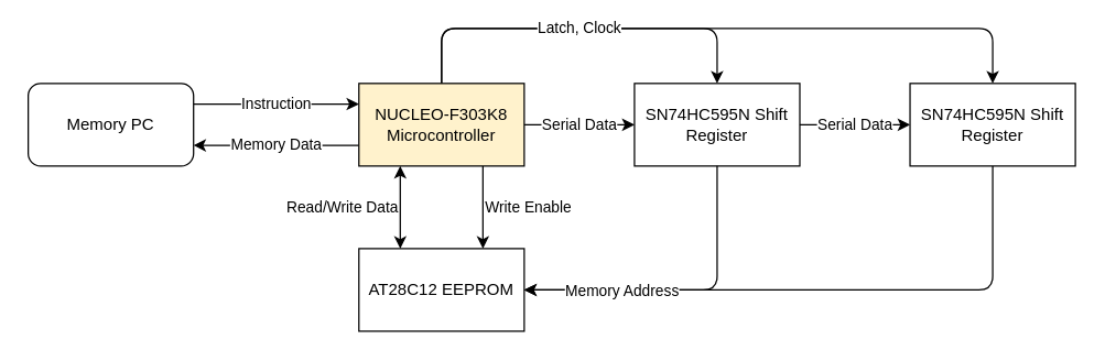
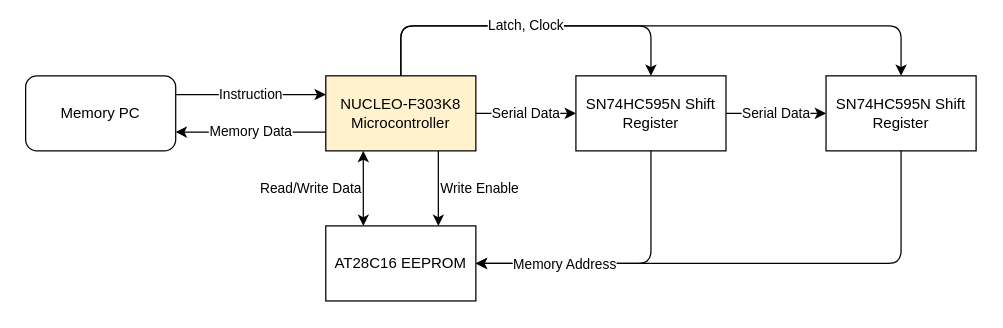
- <mxCell id="15" value="AT28C12 EEPROM" style="rounded=0;whiteSpace=wrap;html=1;" vertex="1" parent="1"><mxGeometry x="260" y="180" width="120" height="60" as="geometry" /></mxCell>
+ <mxCell id="15" value="AT28C16 EEPROM" style="rounded=0;whiteSpace=wrap;html=1;" vertex="1" parent="1"><mxGeometry x="260" y="180" width="120" height="60" as="geometry" /></mxCell>
